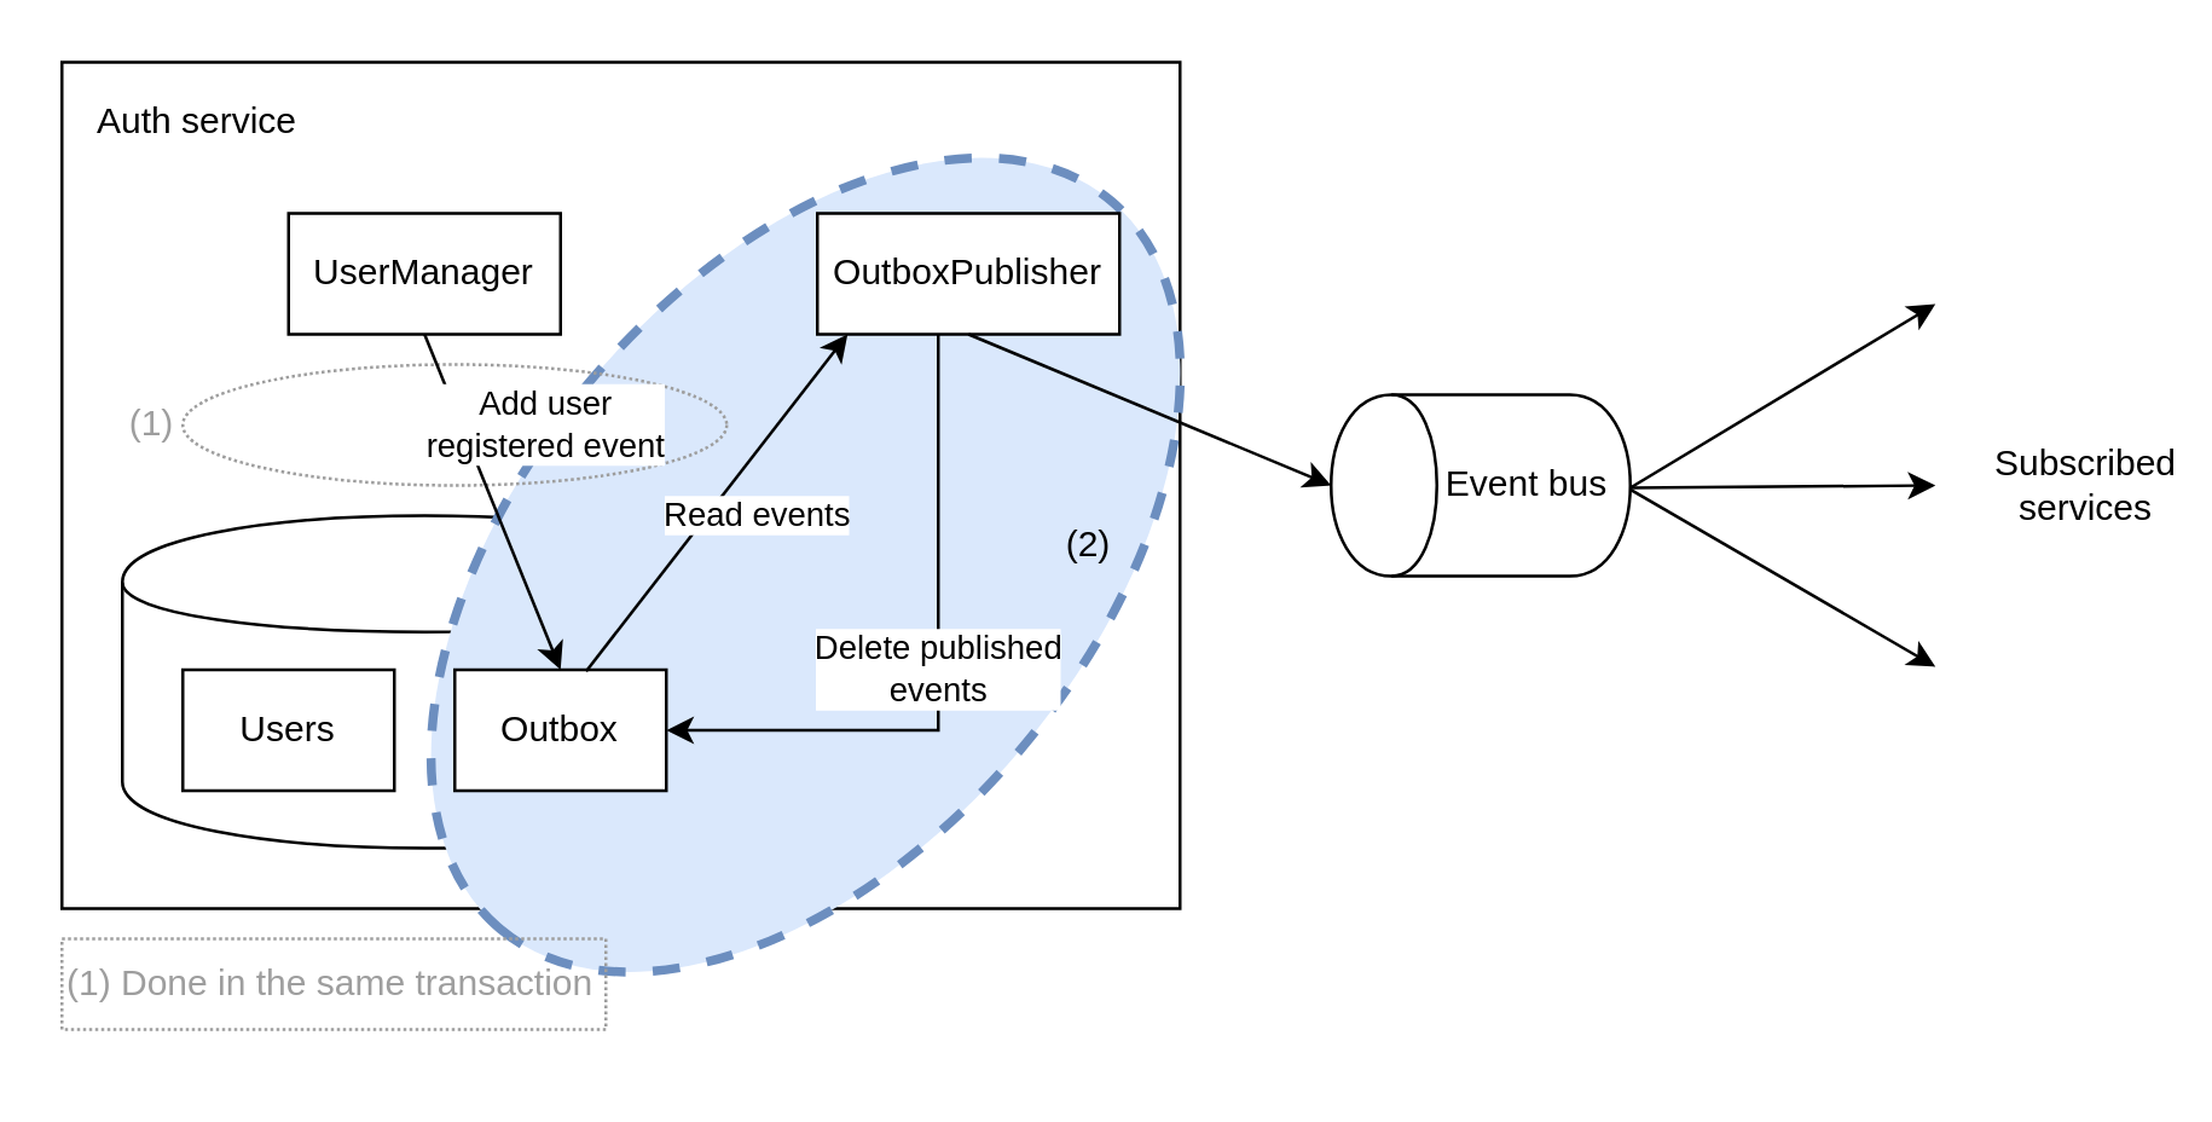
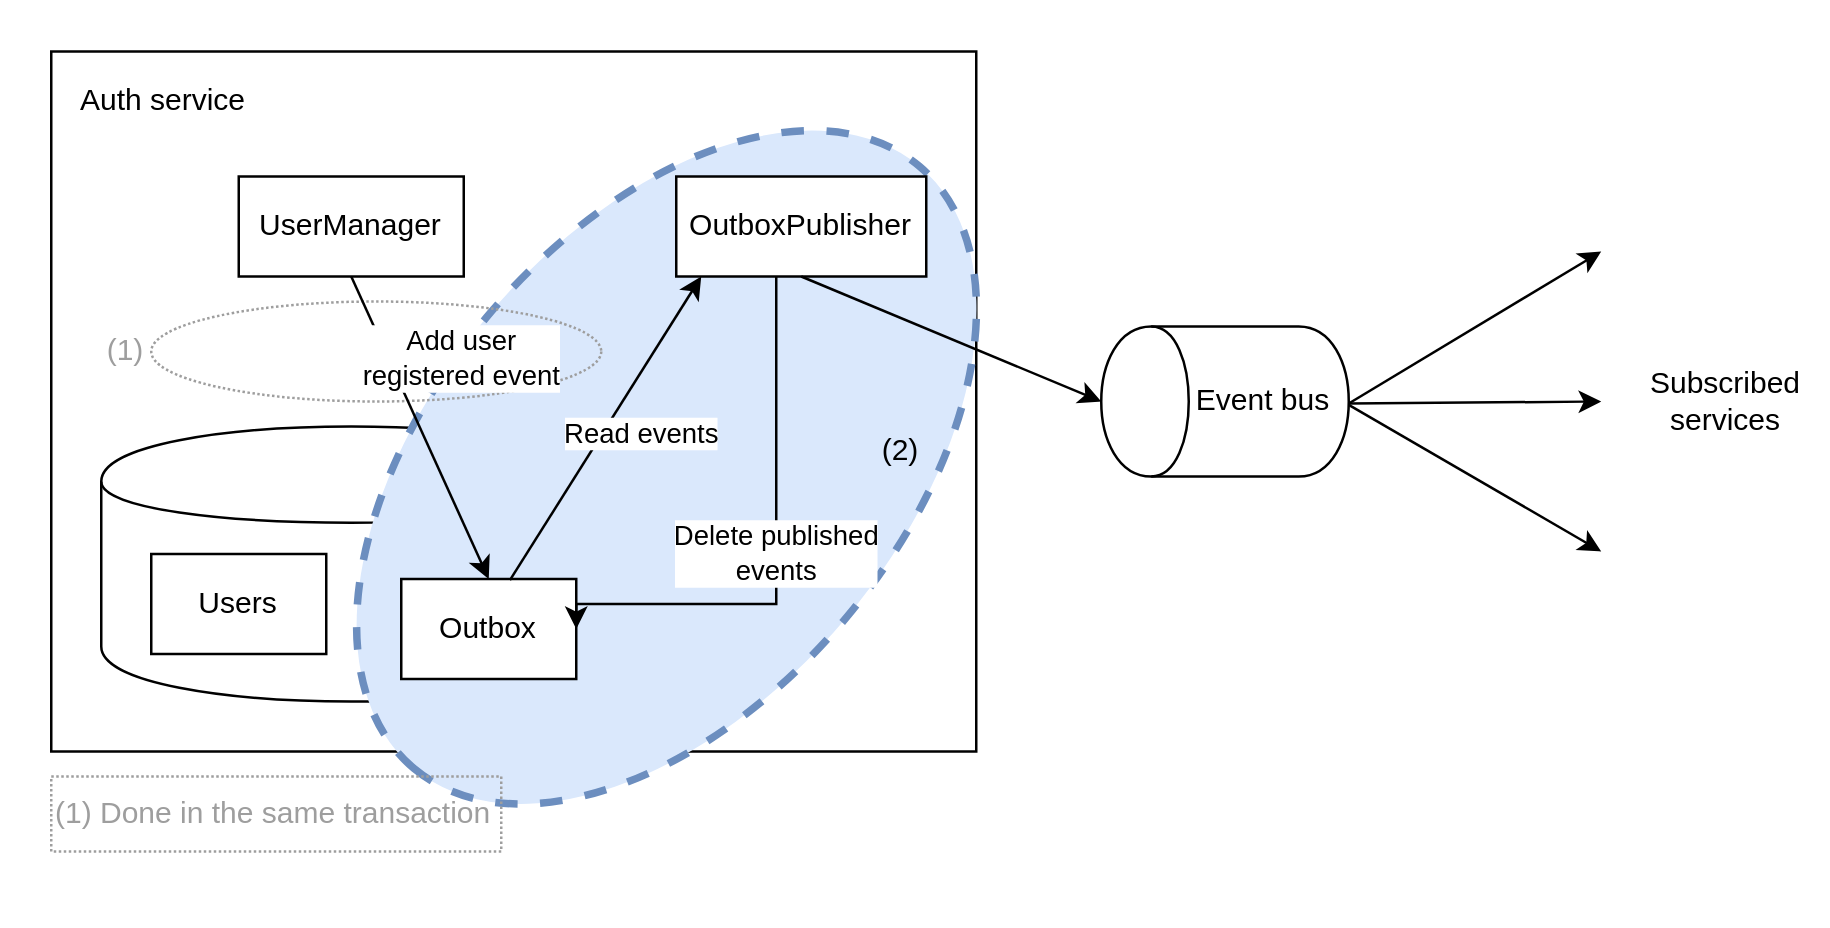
- <mxCell id="8" value="Outbox" style="rounded=0;whiteSpace=wrap;html=1;" parent="1" vertex="1"><mxGeometry x="150" y="221" width="70" height="40" as="geometry" /></mxCell>
+ <mxCell id="8" value="Outbox" style="rounded=0;whiteSpace=wrap;html=1;" parent="1" vertex="1"><mxGeometry x="160" y="231" width="70" height="40" as="geometry" /></mxCell>
